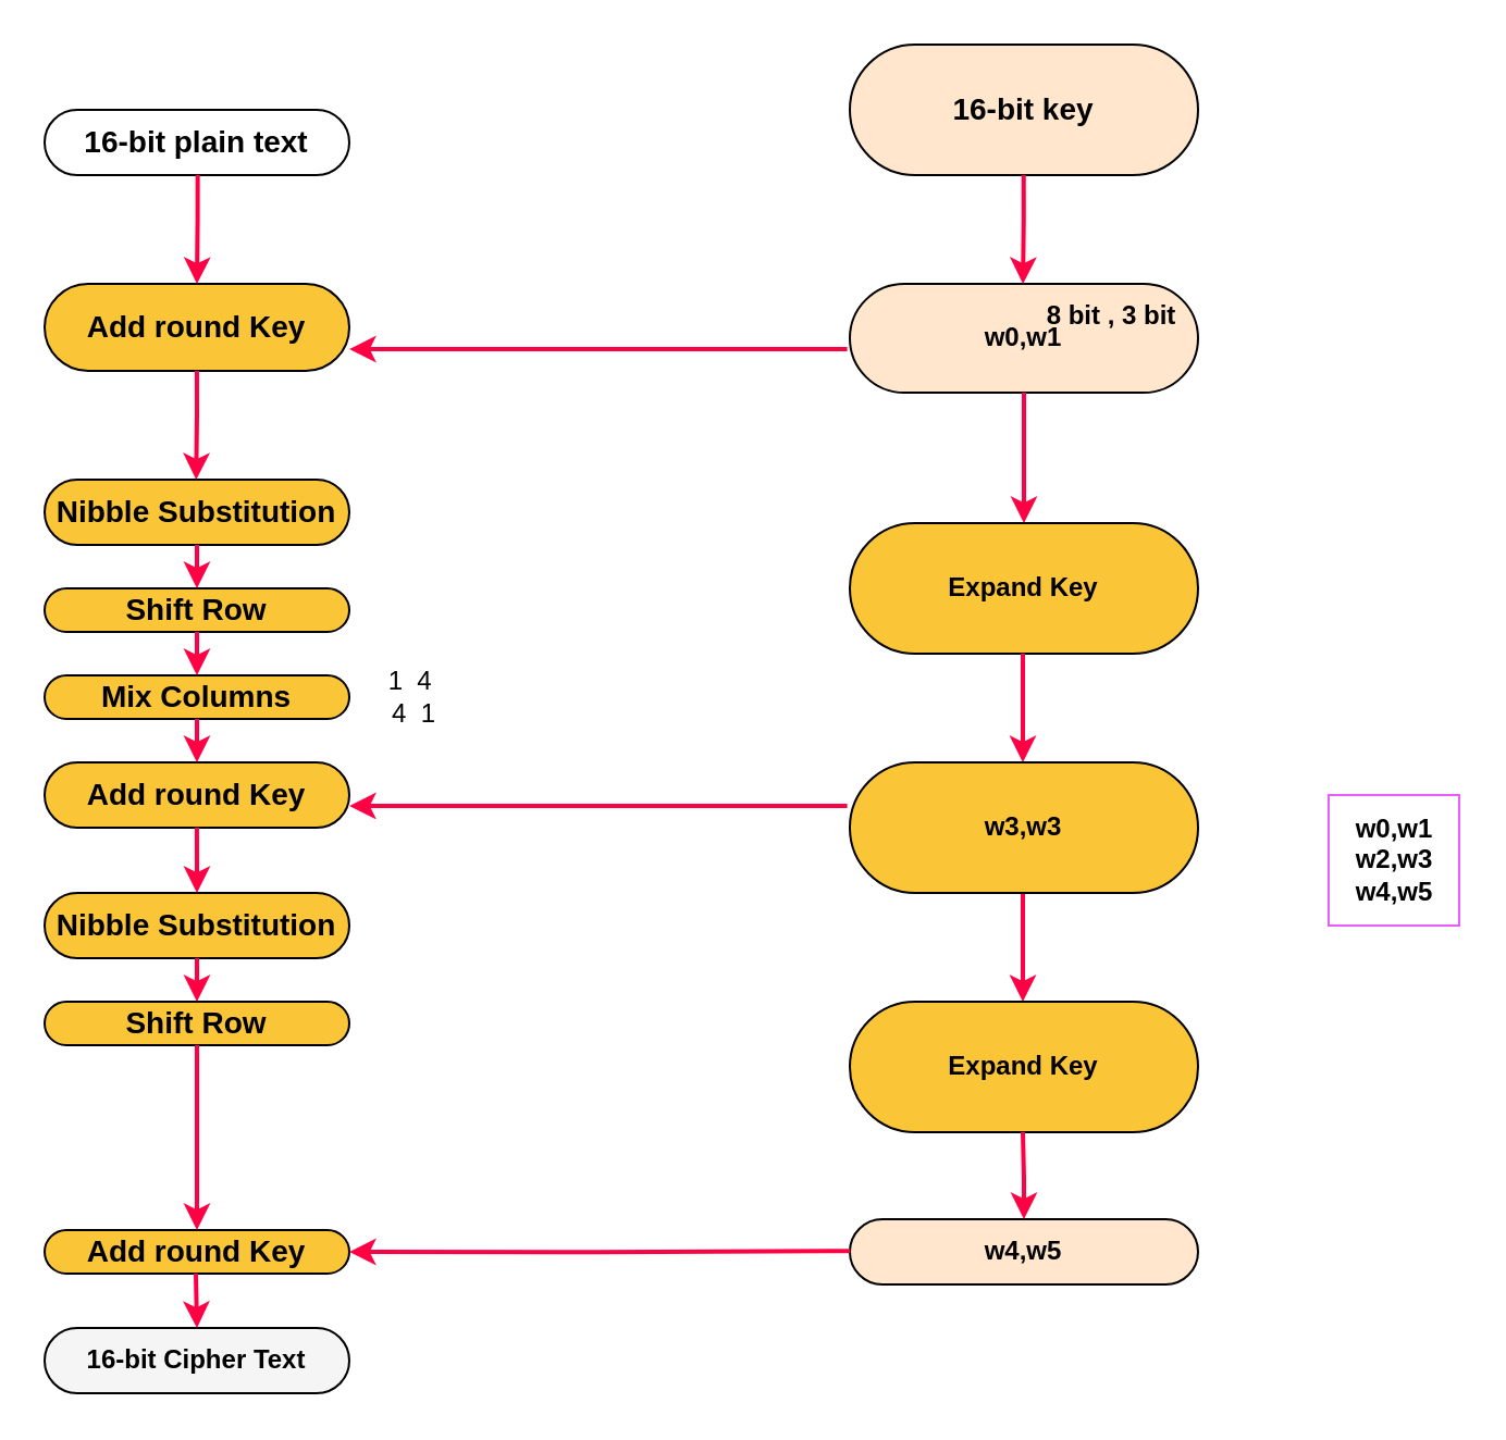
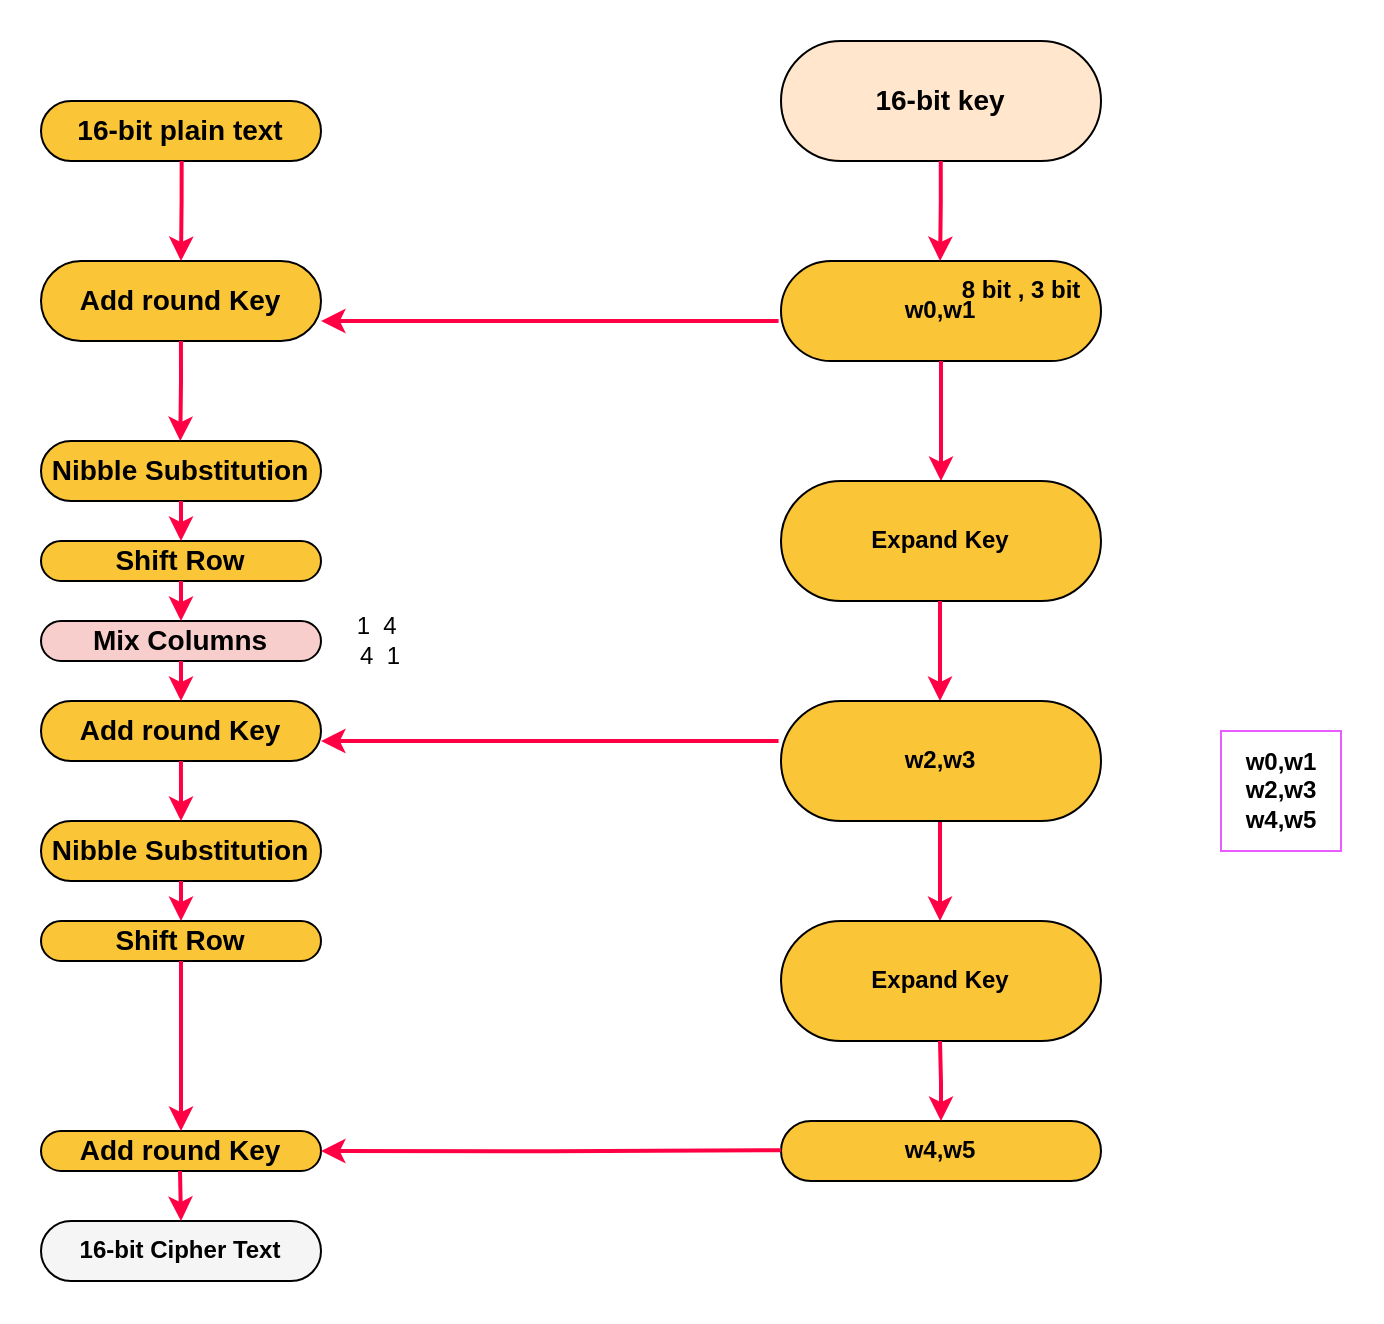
- <mxCell id="15" value="&lt;b&gt;&lt;font style=&quot;font-size: 14px;&quot;&gt;16-bit plain text&lt;/font&gt;&lt;/b&gt;" style="rounded=1;whiteSpace=wrap;html=1;arcSize=50;fillColor=#ffffff;" parent="1" vertex="1"><mxGeometry x="20" y="50" width="140" height="30" as="geometry" /></mxCell>
+ <mxCell id="15" value="&lt;b&gt;&lt;font style=&quot;font-size: 14px;&quot;&gt;16-bit plain text&lt;/font&gt;&lt;/b&gt;" style="rounded=1;whiteSpace=wrap;html=1;arcSize=50;fillColor=#FBC538;" parent="1" vertex="1"><mxGeometry x="20" y="50" width="140" height="30" as="geometry" /></mxCell>
- <mxCell id="3" value="&lt;b&gt;w0,w1&lt;br&gt;&lt;/b&gt;" style="rounded=1;whiteSpace=wrap;html=1;arcSize=50;fillColor=#ffe6cc;" parent="1" vertex="1"><mxGeometry x="390" y="130" width="160" height="50" as="geometry" /></mxCell>
+ <mxCell id="3" value="&lt;b&gt;w0,w1&lt;br&gt;&lt;/b&gt;" style="rounded=1;whiteSpace=wrap;html=1;arcSize=50;fillColor=#FBC538;" parent="1" vertex="1"><mxGeometry x="390" y="130" width="160" height="50" as="geometry" /></mxCell>
- <mxCell id="21" value="&lt;b&gt;&lt;font style=&quot;font-size: 14px;&quot;&gt;Mix Columns&lt;/font&gt;&lt;/b&gt;" style="rounded=1;whiteSpace=wrap;html=1;arcSize=50;fillColor=#FBC538;" parent="1" vertex="1"><mxGeometry x="20" y="310" width="140" height="20" as="geometry" /></mxCell>
+ <mxCell id="21" value="&lt;b&gt;&lt;font style=&quot;font-size: 14px;&quot;&gt;Mix Columns&lt;/font&gt;&lt;/b&gt;" style="rounded=1;whiteSpace=wrap;html=1;arcSize=50;fillColor=#f8cecc;" parent="1" vertex="1"><mxGeometry x="20" y="310" width="140" height="20" as="geometry" /></mxCell>
- <mxCell id="11" value="&lt;b&gt;w3,w3&lt;br&gt;&lt;/b&gt;" style="rounded=1;whiteSpace=wrap;html=1;arcSize=50;fillColor=#FBC538;" parent="1" vertex="1"><mxGeometry x="390" y="350" width="160" height="60" as="geometry" /></mxCell>
+ <mxCell id="11" value="&lt;b&gt;w2,w3&lt;br&gt;&lt;/b&gt;" style="rounded=1;whiteSpace=wrap;html=1;arcSize=50;fillColor=#FBC538;" parent="1" vertex="1"><mxGeometry x="390" y="350" width="160" height="60" as="geometry" /></mxCell>
- <mxCell id="13" value="&lt;b&gt;w4,w5&lt;br&gt;&lt;/b&gt;" style="rounded=1;whiteSpace=wrap;html=1;arcSize=50;fillColor=#ffe6cc;" parent="1" vertex="1"><mxGeometry x="390" y="560" width="160" height="30" as="geometry" /></mxCell>
+ <mxCell id="13" value="&lt;b&gt;w4,w5&lt;br&gt;&lt;/b&gt;" style="rounded=1;whiteSpace=wrap;html=1;arcSize=50;fillColor=#FBC538;" parent="1" vertex="1"><mxGeometry x="390" y="560" width="160" height="30" as="geometry" /></mxCell>
